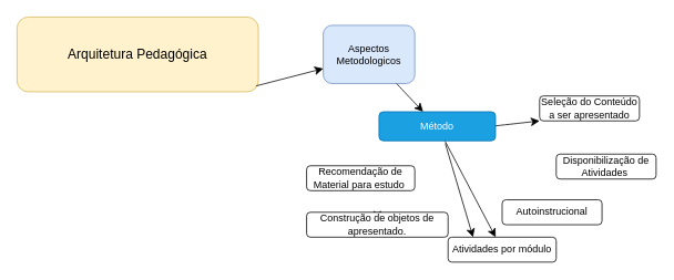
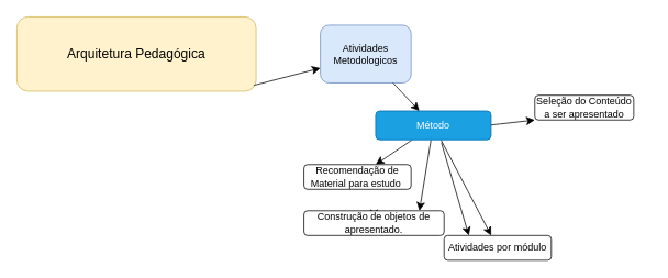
- <mxCell id="3" value="Aspectos Metodologicos" style="rounded=1;whiteSpace=wrap;html=1;fillColor=#dae8fc;strokeColor=#6c8ebf;" vertex="1" parent="1"><mxGeometry x="388" y="30" width="110" height="70" as="geometry" /></mxCell>
+ <mxCell id="3" value="Atividades Metodologicos" style="rounded=1;whiteSpace=wrap;html=1;fillColor=#dae8fc;strokeColor=#6c8ebf;" vertex="1" parent="1"><mxGeometry x="388" y="30" width="110" height="70" as="geometry" /></mxCell>
+ <mxCell id="5" value="" style="edgeStyle=none;curved=1;rounded=1;orthogonalLoop=1;jettySize=auto;html=1;fontSize=12;startSize=8;endSize=8;" edge="1" parent="1" source="8" target="12"><mxGeometry relative="1" as="geometry" /></mxCell>
- <mxCell id="10" value="Disponibilização de Atividades&amp;nbsp;" style="whiteSpace=wrap;html=1;rounded=1;" vertex="1" parent="1"><mxGeometry x="668" y="185" width="120" height="30" as="geometry" /></mxCell>
+ <mxCell id="7" style="edgeStyle=none;curved=1;rounded=1;orthogonalLoop=1;jettySize=auto;html=1;fontSize=12;startSize=8;endSize=8;entryX=0.824;entryY=0;entryDx=0;entryDy=0;entryPerimeter=0;" edge="1" parent="1" source="8" target="16"><mxGeometry relative="1" as="geometry"><mxPoint x="458" y="325" as="targetPoint" /></mxGeometry></mxCell>
- <mxCell id="9" value="Autoinstrucional" style="whiteSpace=wrap;html=1;rounded=1;" vertex="1" parent="1"><mxGeometry x="603" y="240" width="120" height="30" as="geometry" /></mxCell>
